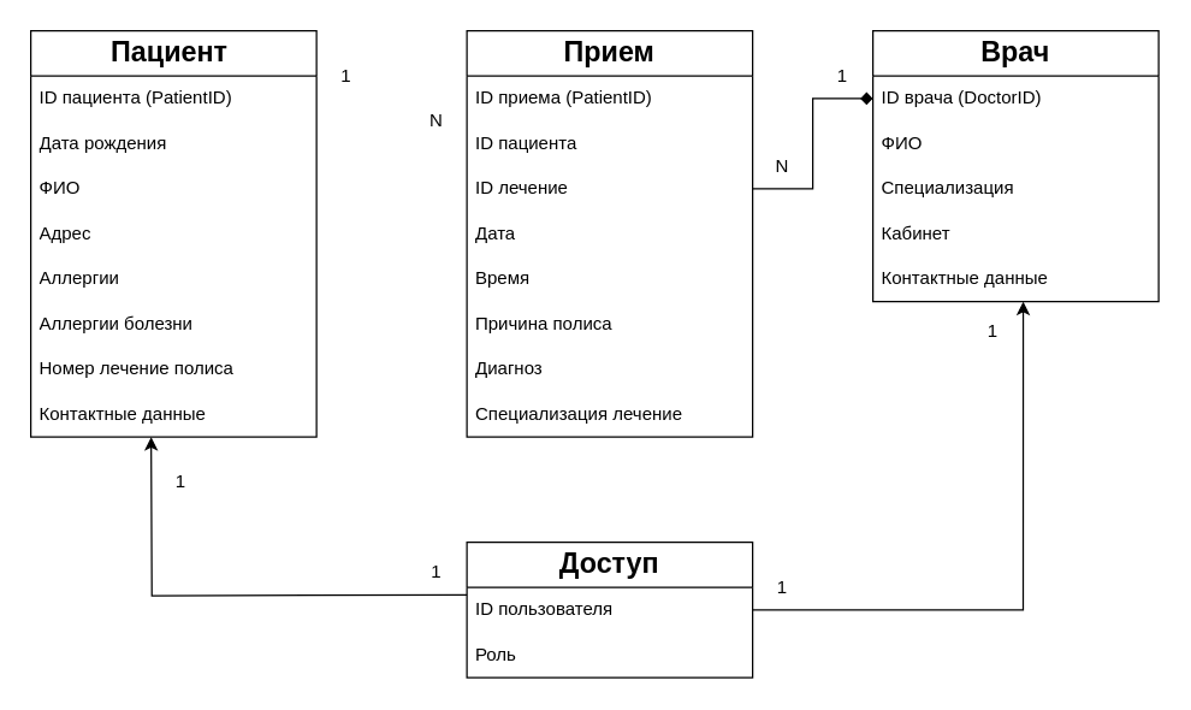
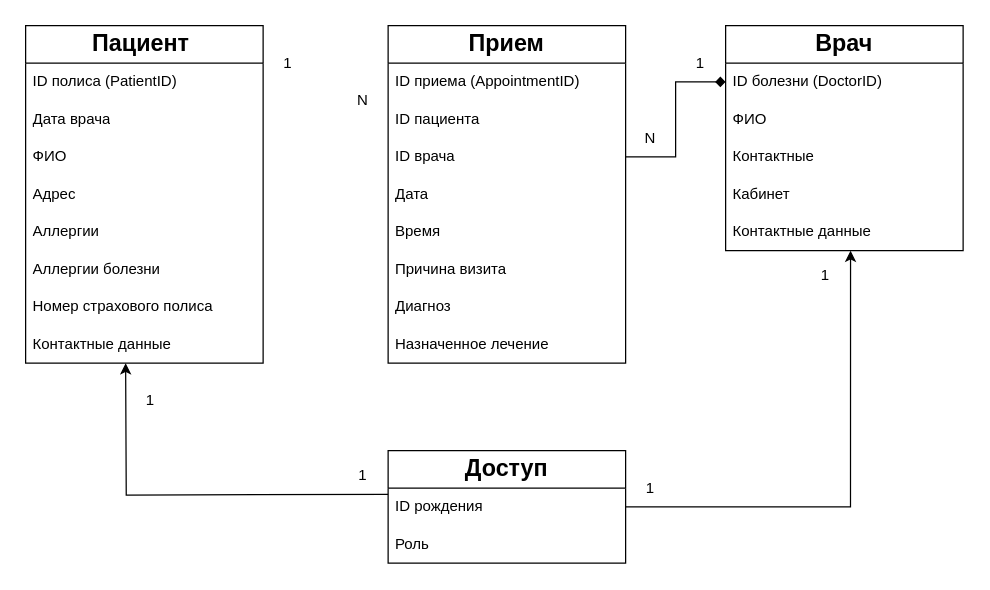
- <mxCell id="3" value="&lt;span style=&quot;line-height: 107%; font-family: Calibri, sans-serif;&quot;&gt;&lt;font&gt;ID пациента (PatientID)&lt;/font&gt;&lt;/span&gt;" style="text;strokeColor=none;fillColor=none;align=left;verticalAlign=middle;spacingLeft=4;spacingRight=4;overflow=hidden;points=[[0,0.5],[1,0.5]];portConstraint=eastwest;rotatable=0;whiteSpace=wrap;html=1;" vertex="1" parent="2"><mxGeometry y="30" width="190" height="30" as="geometry" /></mxCell>
+ <mxCell id="3" value="&lt;span style=&quot;line-height: 107%; font-family: Calibri, sans-serif;&quot;&gt;&lt;font&gt;ID полиса (PatientID)&lt;/font&gt;&lt;/span&gt;" style="text;strokeColor=none;fillColor=none;align=left;verticalAlign=middle;spacingLeft=4;spacingRight=4;overflow=hidden;points=[[0,0.5],[1,0.5]];portConstraint=eastwest;rotatable=0;whiteSpace=wrap;html=1;" vertex="1" parent="2"><mxGeometry y="30" width="190" height="30" as="geometry" /></mxCell>
- <mxCell id="18" value="&lt;span style=&quot;line-height: 107%; font-family: Calibri, sans-serif;&quot;&gt;&lt;font&gt;ID приема (PatientID)&lt;/font&gt;&lt;/span&gt;" style="text;strokeColor=none;fillColor=none;align=left;verticalAlign=middle;spacingLeft=4;spacingRight=4;overflow=hidden;points=[[0,0.5],[1,0.5]];portConstraint=eastwest;rotatable=0;whiteSpace=wrap;html=1;" vertex="1" parent="17"><mxGeometry y="30" width="190" height="30" as="geometry" /></mxCell>
+ <mxCell id="18" value="&lt;span style=&quot;line-height: 107%; font-family: Calibri, sans-serif;&quot;&gt;&lt;font&gt;ID приема (AppointmentID)&lt;/font&gt;&lt;/span&gt;" style="text;strokeColor=none;fillColor=none;align=left;verticalAlign=middle;spacingLeft=4;spacingRight=4;overflow=hidden;points=[[0,0.5],[1,0.5]];portConstraint=eastwest;rotatable=0;whiteSpace=wrap;html=1;" vertex="1" parent="17"><mxGeometry y="30" width="190" height="30" as="geometry" /></mxCell>
- <mxCell id="12" value="&lt;span style=&quot;line-height: 107%; font-family: Calibri, sans-serif;&quot;&gt;&lt;font&gt;ID врача (DoctorID)&amp;nbsp;&lt;/font&gt;&lt;/span&gt;" style="text;strokeColor=none;fillColor=none;align=left;verticalAlign=middle;spacingLeft=4;spacingRight=4;overflow=hidden;points=[[0,0.5],[1,0.5]];portConstraint=eastwest;rotatable=0;whiteSpace=wrap;html=1;" vertex="1" parent="11"><mxGeometry y="30" width="190" height="30" as="geometry" /></mxCell>
+ <mxCell id="12" value="&lt;span style=&quot;line-height: 107%; font-family: Calibri, sans-serif;&quot;&gt;&lt;font&gt;ID болезни (DoctorID)&amp;nbsp;&lt;/font&gt;&lt;/span&gt;" style="text;strokeColor=none;fillColor=none;align=left;verticalAlign=middle;spacingLeft=4;spacingRight=4;overflow=hidden;points=[[0,0.5],[1,0.5]];portConstraint=eastwest;rotatable=0;whiteSpace=wrap;html=1;" vertex="1" parent="11"><mxGeometry y="30" width="190" height="30" as="geometry" /></mxCell>
- <mxCell id="4" value="&lt;span style=&quot;line-height: 107%; font-family: Calibri, sans-serif;&quot;&gt;&lt;font&gt;Дата рождения&lt;/font&gt;&lt;/span&gt;" style="text;strokeColor=none;fillColor=none;align=left;verticalAlign=middle;spacingLeft=4;spacingRight=4;overflow=hidden;points=[[0,0.5],[1,0.5]];portConstraint=eastwest;rotatable=0;whiteSpace=wrap;html=1;" vertex="1" parent="2"><mxGeometry y="60" width="190" height="30" as="geometry" /></mxCell>
+ <mxCell id="4" value="&lt;span style=&quot;line-height: 107%; font-family: Calibri, sans-serif;&quot;&gt;&lt;font&gt;Дата врача&lt;/font&gt;&lt;/span&gt;" style="text;strokeColor=none;fillColor=none;align=left;verticalAlign=middle;spacingLeft=4;spacingRight=4;overflow=hidden;points=[[0,0.5],[1,0.5]];portConstraint=eastwest;rotatable=0;whiteSpace=wrap;html=1;" vertex="1" parent="2"><mxGeometry y="60" width="190" height="30" as="geometry" /></mxCell>
- <mxCell id="20" value="&lt;span style=&quot;line-height: 107%; font-family: Calibri, sans-serif;&quot;&gt;&lt;font&gt;ID лечение&amp;nbsp;&lt;/font&gt;&lt;/span&gt;" style="text;strokeColor=none;fillColor=none;align=left;verticalAlign=middle;spacingLeft=4;spacingRight=4;overflow=hidden;points=[[0,0.5],[1,0.5]];portConstraint=eastwest;rotatable=0;whiteSpace=wrap;html=1;" vertex="1" parent="17"><mxGeometry y="90" width="190" height="30" as="geometry" /></mxCell>
+ <mxCell id="20" value="&lt;span style=&quot;line-height: 107%; font-family: Calibri, sans-serif;&quot;&gt;&lt;font&gt;ID врача&amp;nbsp;&lt;/font&gt;&lt;/span&gt;" style="text;strokeColor=none;fillColor=none;align=left;verticalAlign=middle;spacingLeft=4;spacingRight=4;overflow=hidden;points=[[0,0.5],[1,0.5]];portConstraint=eastwest;rotatable=0;whiteSpace=wrap;html=1;" vertex="1" parent="17"><mxGeometry y="90" width="190" height="30" as="geometry" /></mxCell>
- <mxCell id="14" value="&lt;span style=&quot;line-height: 107%; font-family: Calibri, sans-serif;&quot;&gt;&lt;font&gt;Специализация&lt;/font&gt;&lt;/span&gt;" style="text;strokeColor=none;fillColor=none;align=left;verticalAlign=middle;spacingLeft=4;spacingRight=4;overflow=hidden;points=[[0,0.5],[1,0.5]];portConstraint=eastwest;rotatable=0;whiteSpace=wrap;html=1;" vertex="1" parent="11"><mxGeometry y="90" width="190" height="30" as="geometry" /></mxCell>
+ <mxCell id="14" value="&lt;span style=&quot;line-height: 107%; font-family: Calibri, sans-serif;&quot;&gt;&lt;font&gt;Контактные&lt;/font&gt;&lt;/span&gt;" style="text;strokeColor=none;fillColor=none;align=left;verticalAlign=middle;spacingLeft=4;spacingRight=4;overflow=hidden;points=[[0,0.5],[1,0.5]];portConstraint=eastwest;rotatable=0;whiteSpace=wrap;html=1;" vertex="1" parent="11"><mxGeometry y="90" width="190" height="30" as="geometry" /></mxCell>
- <mxCell id="23" value="&lt;span style=&quot;line-height: 107%; font-family: Calibri, sans-serif;&quot;&gt;&lt;font&gt;Причина полиса&amp;nbsp;&lt;/font&gt;&lt;/span&gt;" style="text;strokeColor=none;fillColor=none;align=left;verticalAlign=middle;spacingLeft=4;spacingRight=4;overflow=hidden;points=[[0,0.5],[1,0.5]];portConstraint=eastwest;rotatable=0;whiteSpace=wrap;html=1;" vertex="1" parent="17"><mxGeometry y="180" width="190" height="30" as="geometry" /></mxCell>
+ <mxCell id="23" value="&lt;span style=&quot;line-height: 107%; font-family: Calibri, sans-serif;&quot;&gt;&lt;font&gt;Причина визита&amp;nbsp;&lt;/font&gt;&lt;/span&gt;" style="text;strokeColor=none;fillColor=none;align=left;verticalAlign=middle;spacingLeft=4;spacingRight=4;overflow=hidden;points=[[0,0.5],[1,0.5]];portConstraint=eastwest;rotatable=0;whiteSpace=wrap;html=1;" vertex="1" parent="17"><mxGeometry y="180" width="190" height="30" as="geometry" /></mxCell>
- <mxCell id="9" value="&lt;span style=&quot;line-height: 107%; font-family: Calibri, sans-serif;&quot;&gt;&lt;font&gt;Номер лечение полиса&amp;nbsp;&lt;/font&gt;&lt;/span&gt;" style="text;strokeColor=none;fillColor=none;align=left;verticalAlign=middle;spacingLeft=4;spacingRight=4;overflow=hidden;points=[[0,0.5],[1,0.5]];portConstraint=eastwest;rotatable=0;whiteSpace=wrap;html=1;" vertex="1" parent="2"><mxGeometry y="210" width="190" height="30" as="geometry" /></mxCell>
+ <mxCell id="9" value="&lt;span style=&quot;line-height: 107%; font-family: Calibri, sans-serif;&quot;&gt;&lt;font&gt;Номер страхового полиса&amp;nbsp;&lt;/font&gt;&lt;/span&gt;" style="text;strokeColor=none;fillColor=none;align=left;verticalAlign=middle;spacingLeft=4;spacingRight=4;overflow=hidden;points=[[0,0.5],[1,0.5]];portConstraint=eastwest;rotatable=0;whiteSpace=wrap;html=1;" vertex="1" parent="2"><mxGeometry y="210" width="190" height="30" as="geometry" /></mxCell>
- <mxCell id="25" value="&lt;span style=&quot;line-height: 107%; font-family: Calibri, sans-serif;&quot;&gt;&lt;font&gt;Специализация лечение&lt;/font&gt;&lt;/span&gt;" style="text;strokeColor=none;fillColor=none;align=left;verticalAlign=middle;spacingLeft=4;spacingRight=4;overflow=hidden;points=[[0,0.5],[1,0.5]];portConstraint=eastwest;rotatable=0;whiteSpace=wrap;html=1;" vertex="1" parent="17"><mxGeometry y="240" width="190" height="30" as="geometry" /></mxCell>
+ <mxCell id="25" value="&lt;span style=&quot;line-height: 107%; font-family: Calibri, sans-serif;&quot;&gt;&lt;font&gt;Назначенное лечение&lt;/font&gt;&lt;/span&gt;" style="text;strokeColor=none;fillColor=none;align=left;verticalAlign=middle;spacingLeft=4;spacingRight=4;overflow=hidden;points=[[0,0.5],[1,0.5]];portConstraint=eastwest;rotatable=0;whiteSpace=wrap;html=1;" vertex="1" parent="17"><mxGeometry y="240" width="190" height="30" as="geometry" /></mxCell>
- <mxCell id="28" value="&lt;span style=&quot;line-height: 107%;&quot;&gt;&lt;font&gt;ID пользователя&amp;nbsp;&lt;/font&gt;&lt;/span&gt;" style="text;strokeColor=none;fillColor=none;align=left;verticalAlign=middle;spacingLeft=4;spacingRight=4;overflow=hidden;points=[[0,0.5],[1,0.5]];portConstraint=eastwest;rotatable=0;whiteSpace=wrap;html=1;" vertex="1" parent="27"><mxGeometry y="30" width="190" height="30" as="geometry" /></mxCell>
+ <mxCell id="28" value="&lt;span style=&quot;line-height: 107%;&quot;&gt;&lt;font&gt;ID рождения&amp;nbsp;&lt;/font&gt;&lt;/span&gt;" style="text;strokeColor=none;fillColor=none;align=left;verticalAlign=middle;spacingLeft=4;spacingRight=4;overflow=hidden;points=[[0,0.5],[1,0.5]];portConstraint=eastwest;rotatable=0;whiteSpace=wrap;html=1;" vertex="1" parent="27"><mxGeometry y="30" width="190" height="30" as="geometry" /></mxCell>
